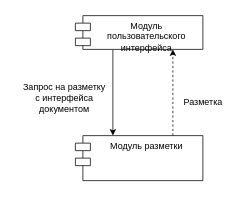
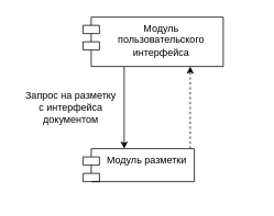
- <mxCell id="3" value="Модуль пользовательского интерфейса" style="shape=module;align=left;spacingLeft=20;align=center;verticalAlign=top;whiteSpace=wrap;html=1;" vertex="1" parent="1"><mxGeometry x="100" y="20" width="170" height="45" as="geometry" /></mxCell>
+ <mxCell id="3" value="Модуль пользовательского интерфейса" style="shape=module;align=left;spacingLeft=20;align=center;verticalAlign=top;whiteSpace=wrap;html=1;" vertex="1" parent="1"><mxGeometry x="100" y="20" width="170" height="60" as="geometry" /></mxCell>
- <mxCell id="6" value="Разметка" style="text;html=1;align=center;verticalAlign=middle;resizable=0;points=[];autosize=1;strokeColor=none;fillColor=none;" vertex="1" parent="1"><mxGeometry x="230" y="120" width="80" height="30" as="geometry" /></mxCell>
- <mxCell id="5" value="Модуль разметки" style="shape=module;align=left;spacingLeft=20;align=center;verticalAlign=top;whiteSpace=wrap;html=1;" vertex="1" parent="1"><mxGeometry x="100" y="180" width="170" height="60" as="geometry" /></mxCell>
+ <mxCell id="5" value="Модуль разметки" style="shape=module;align=left;spacingLeft=20;align=center;verticalAlign=top;whiteSpace=wrap;html=1;" vertex="1" parent="1"><mxGeometry x="100" y="180" width="135" height="40" as="geometry" /></mxCell>
